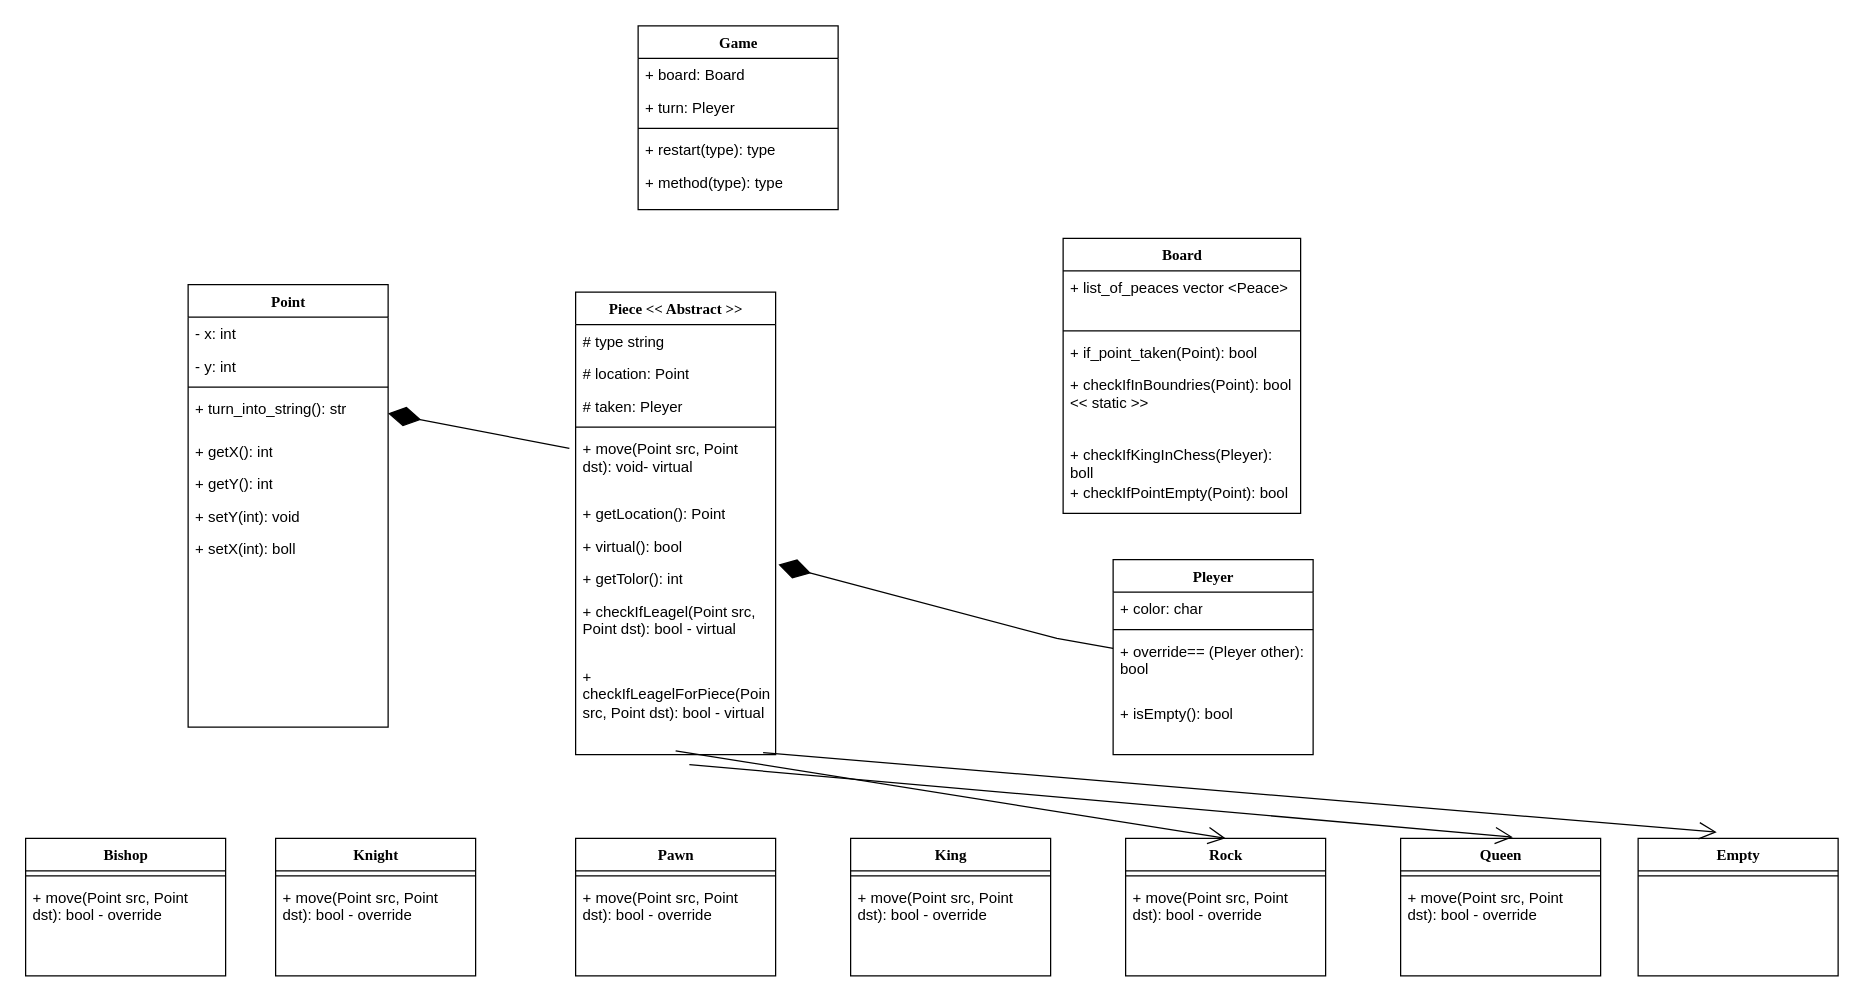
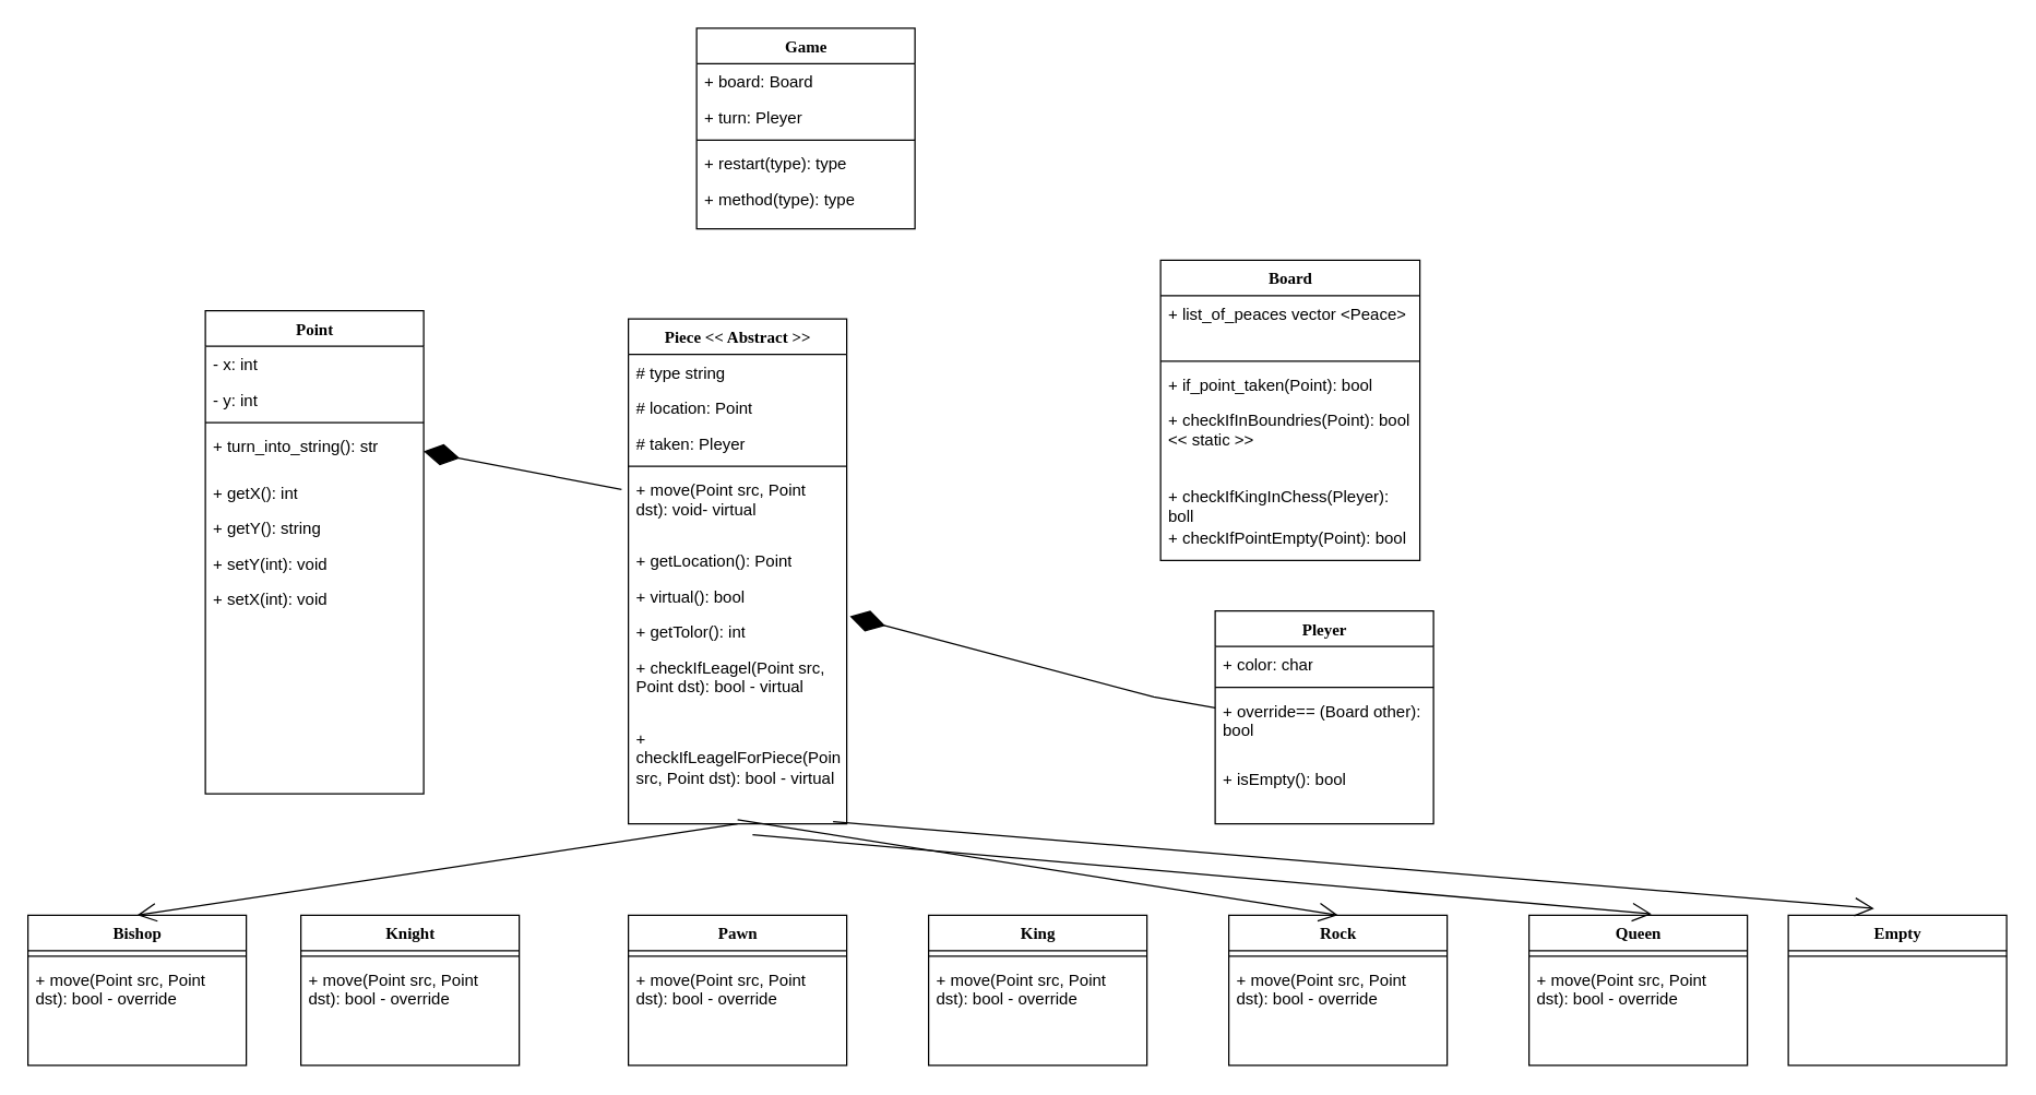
- <mxCell id="26" value="+ getY(): int" style="text;html=1;strokeColor=none;fillColor=none;align=left;verticalAlign=top;spacingLeft=4;spacingRight=4;whiteSpace=wrap;overflow=hidden;rotatable=0;points=[[0,0.5],[1,0.5]];portConstraint=eastwest;" parent="20" vertex="1"><mxGeometry y="146" width="160" height="26" as="geometry" /></mxCell>
+ <mxCell id="26" value="+ getY(): string" style="text;html=1;strokeColor=none;fillColor=none;align=left;verticalAlign=top;spacingLeft=4;spacingRight=4;whiteSpace=wrap;overflow=hidden;rotatable=0;points=[[0,0.5],[1,0.5]];portConstraint=eastwest;" parent="20" vertex="1"><mxGeometry y="146" width="160" height="26" as="geometry" /></mxCell>
- <mxCell id="28" value="+ setX(int): boll" style="text;html=1;strokeColor=none;fillColor=none;align=left;verticalAlign=top;spacingLeft=4;spacingRight=4;whiteSpace=wrap;overflow=hidden;rotatable=0;points=[[0,0.5],[1,0.5]];portConstraint=eastwest;" vertex="1" parent="20"><mxGeometry y="198" width="160" height="26" as="geometry" /></mxCell>
+ <mxCell id="28" value="+ setX(int): void" style="text;html=1;strokeColor=none;fillColor=none;align=left;verticalAlign=top;spacingLeft=4;spacingRight=4;whiteSpace=wrap;overflow=hidden;rotatable=0;points=[[0,0.5],[1,0.5]];portConstraint=eastwest;" vertex="1" parent="20"><mxGeometry y="198" width="160" height="26" as="geometry" /></mxCell>
- <mxCell id="36" value="+ override== (Pleyer other): bool" style="text;html=1;strokeColor=none;fillColor=none;align=left;verticalAlign=top;spacingLeft=4;spacingRight=4;whiteSpace=wrap;overflow=hidden;rotatable=0;points=[[0,0.5],[1,0.5]];portConstraint=eastwest;" parent="33" vertex="1"><mxGeometry y="60" width="160" height="50" as="geometry" /></mxCell>
+ <mxCell id="36" value="+ override== (Board other): bool" style="text;html=1;strokeColor=none;fillColor=none;align=left;verticalAlign=top;spacingLeft=4;spacingRight=4;whiteSpace=wrap;overflow=hidden;rotatable=0;points=[[0,0.5],[1,0.5]];portConstraint=eastwest;" parent="33" vertex="1"><mxGeometry y="60" width="160" height="50" as="geometry" /></mxCell>
+ <mxCell id="56" value="" style="endArrow=open;endFill=1;endSize=12;html=1;rounded=0;exitX=0.5;exitY=1;exitDx=0;exitDy=0;entryX=0.5;entryY=0;entryDx=0;entryDy=0;" edge="1" target="52" parent="1" source="2"><mxGeometry width="160" relative="1" as="geometry"><mxPoint x="540" y="720" as="sourcePoint" /><mxPoint x="300" y="819" as="targetPoint" /></mxGeometry></mxCell>
